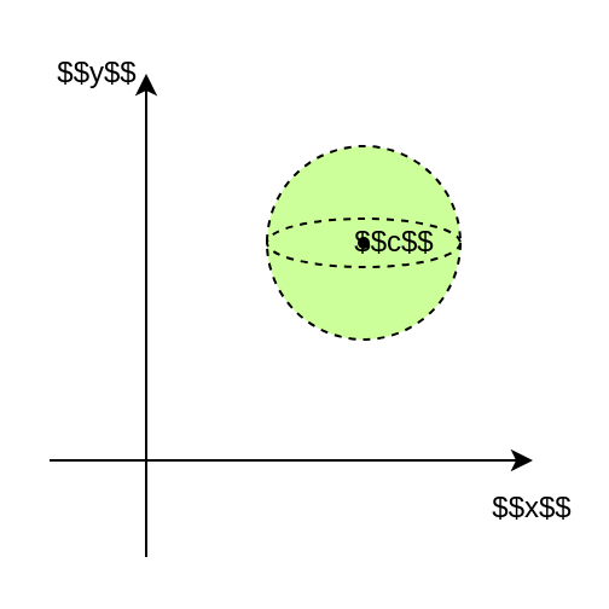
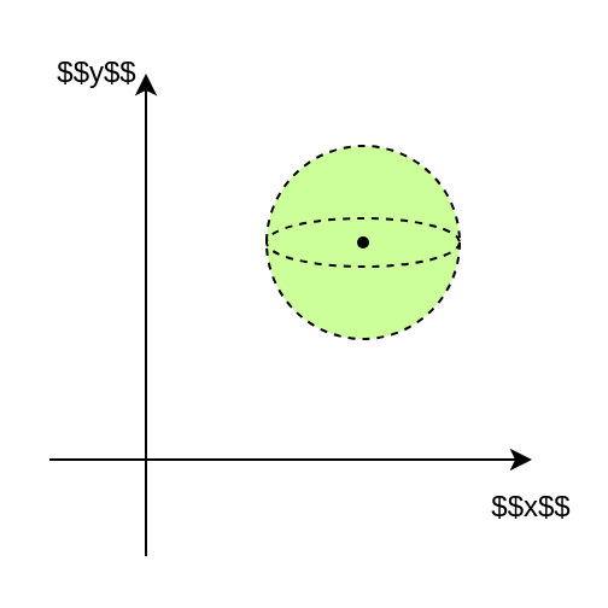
- <mxCell id="7" value="$$c$$" style="text;html=1;strokeColor=none;fillColor=none;align=center;verticalAlign=middle;whiteSpace=wrap;rounded=0;" vertex="1" parent="1"><mxGeometry x="152.5" y="90" width="20" height="20" as="geometry" /></mxCell>
